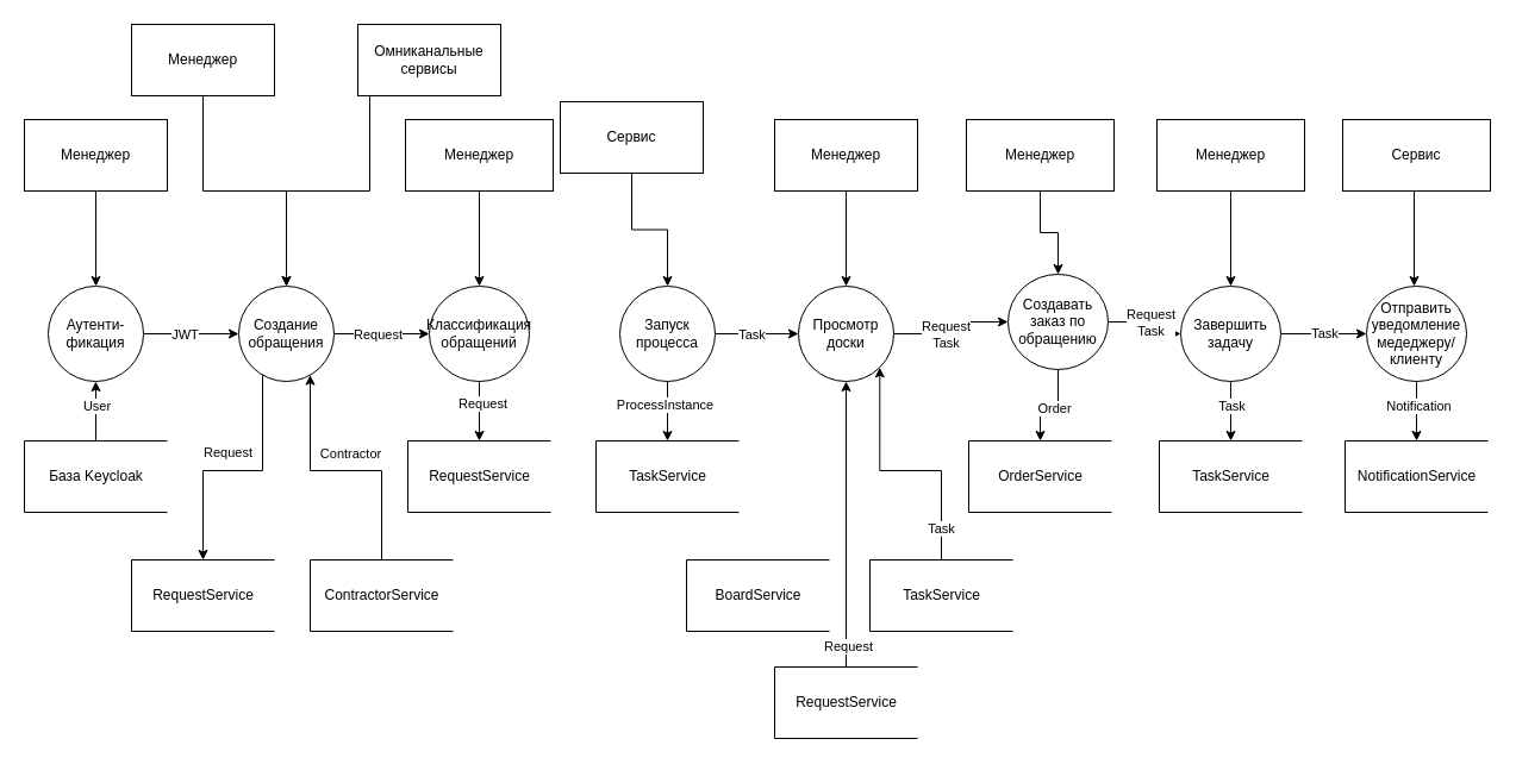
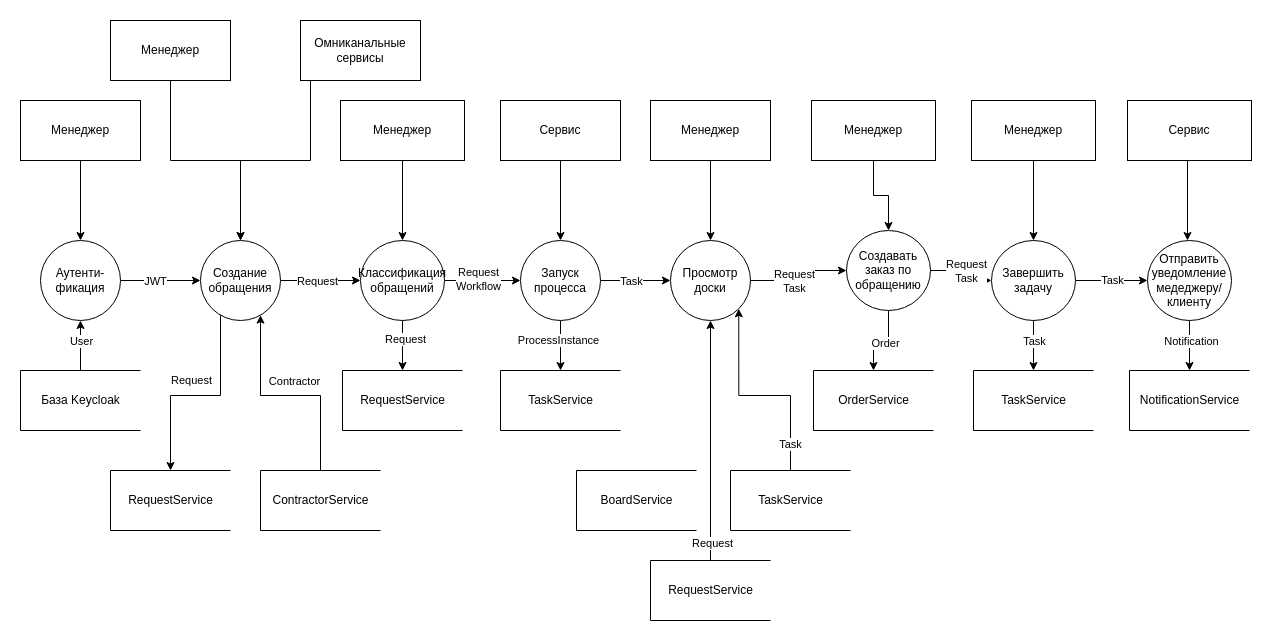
- <mxCell id="31" value="Сервис" style="rounded=0;whiteSpace=wrap;html=1;" vertex="1" parent="1"><mxGeometry x="470" y="85" width="120" height="60" as="geometry" /></mxCell>
+ <mxCell id="31" value="Сервис" style="rounded=0;whiteSpace=wrap;html=1;" vertex="1" parent="1"><mxGeometry x="500" y="100" width="120" height="60" as="geometry" /></mxCell>
+ <mxCell id="55" style="edgeStyle=orthogonalEdgeStyle;rounded=0;orthogonalLoop=1;jettySize=auto;html=1;" edge="1" parent="1" source="59" target="29"><mxGeometry relative="1" as="geometry" /></mxCell>
+ <mxCell id="56" value="Request&lt;br&gt;Workflow" style="edgeLabel;html=1;align=center;verticalAlign=middle;resizable=0;points=[];" vertex="1" connectable="0" parent="55"><mxGeometry x="0.045" y="3" relative="1" as="geometry"><mxPoint x="-7" y="1" as="offset" /></mxGeometry></mxCell>
